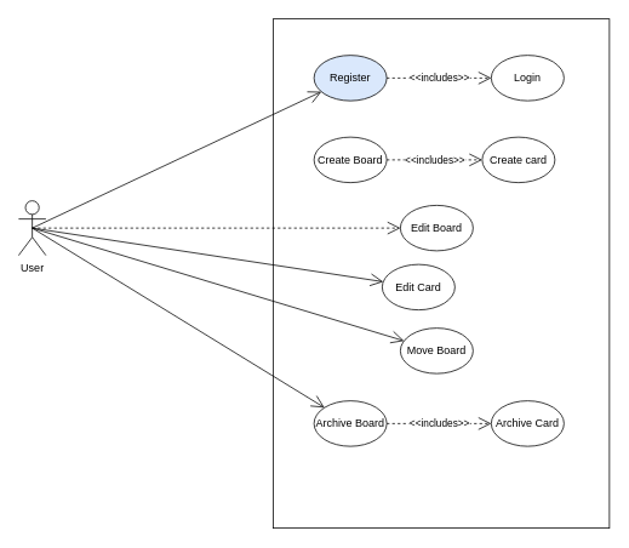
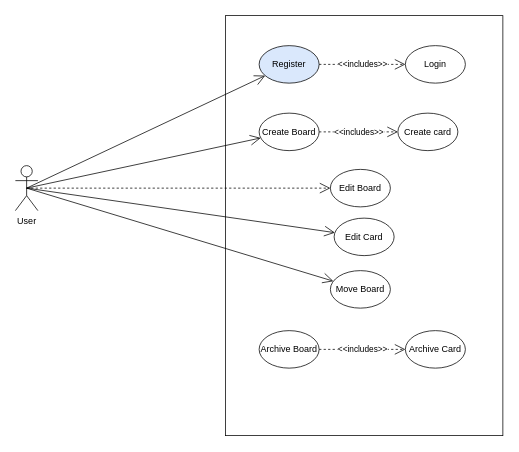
- <mxCell id="12" value="Edit Card" style="ellipse;whiteSpace=wrap;html=1;" vertex="1" parent="1"><mxGeometry x="420" y="290" width="80" height="50" as="geometry" /></mxCell>
+ <mxCell id="12" value="Edit Card" style="ellipse;whiteSpace=wrap;html=1;" vertex="1" parent="1"><mxGeometry x="445" y="290" width="80" height="50" as="geometry" /></mxCell>
- <mxCell id="20" value="" style="endArrow=open;endFill=1;endSize=12;html=1;rounded=0;exitX=0.5;exitY=0.5;exitDx=0;exitDy=0;exitPerimeter=0;" edge="1" parent="1" source="3" target="14"><mxGeometry width="160" relative="1" as="geometry"><mxPoint x="45" y="260" as="sourcePoint" /><mxPoint x="454" y="384" as="targetPoint" /></mxGeometry></mxCell>
+ <mxCell id="20" value="" style="endArrow=open;endFill=1;endSize=12;html=1;rounded=0;exitX=0.5;exitY=0.5;exitDx=0;exitDy=0;exitPerimeter=0;" edge="1" parent="1" source="3" target="8"><mxGeometry width="160" relative="1" as="geometry"><mxPoint x="45" y="260" as="sourcePoint" /><mxPoint x="454" y="384" as="targetPoint" /></mxGeometry></mxCell>
